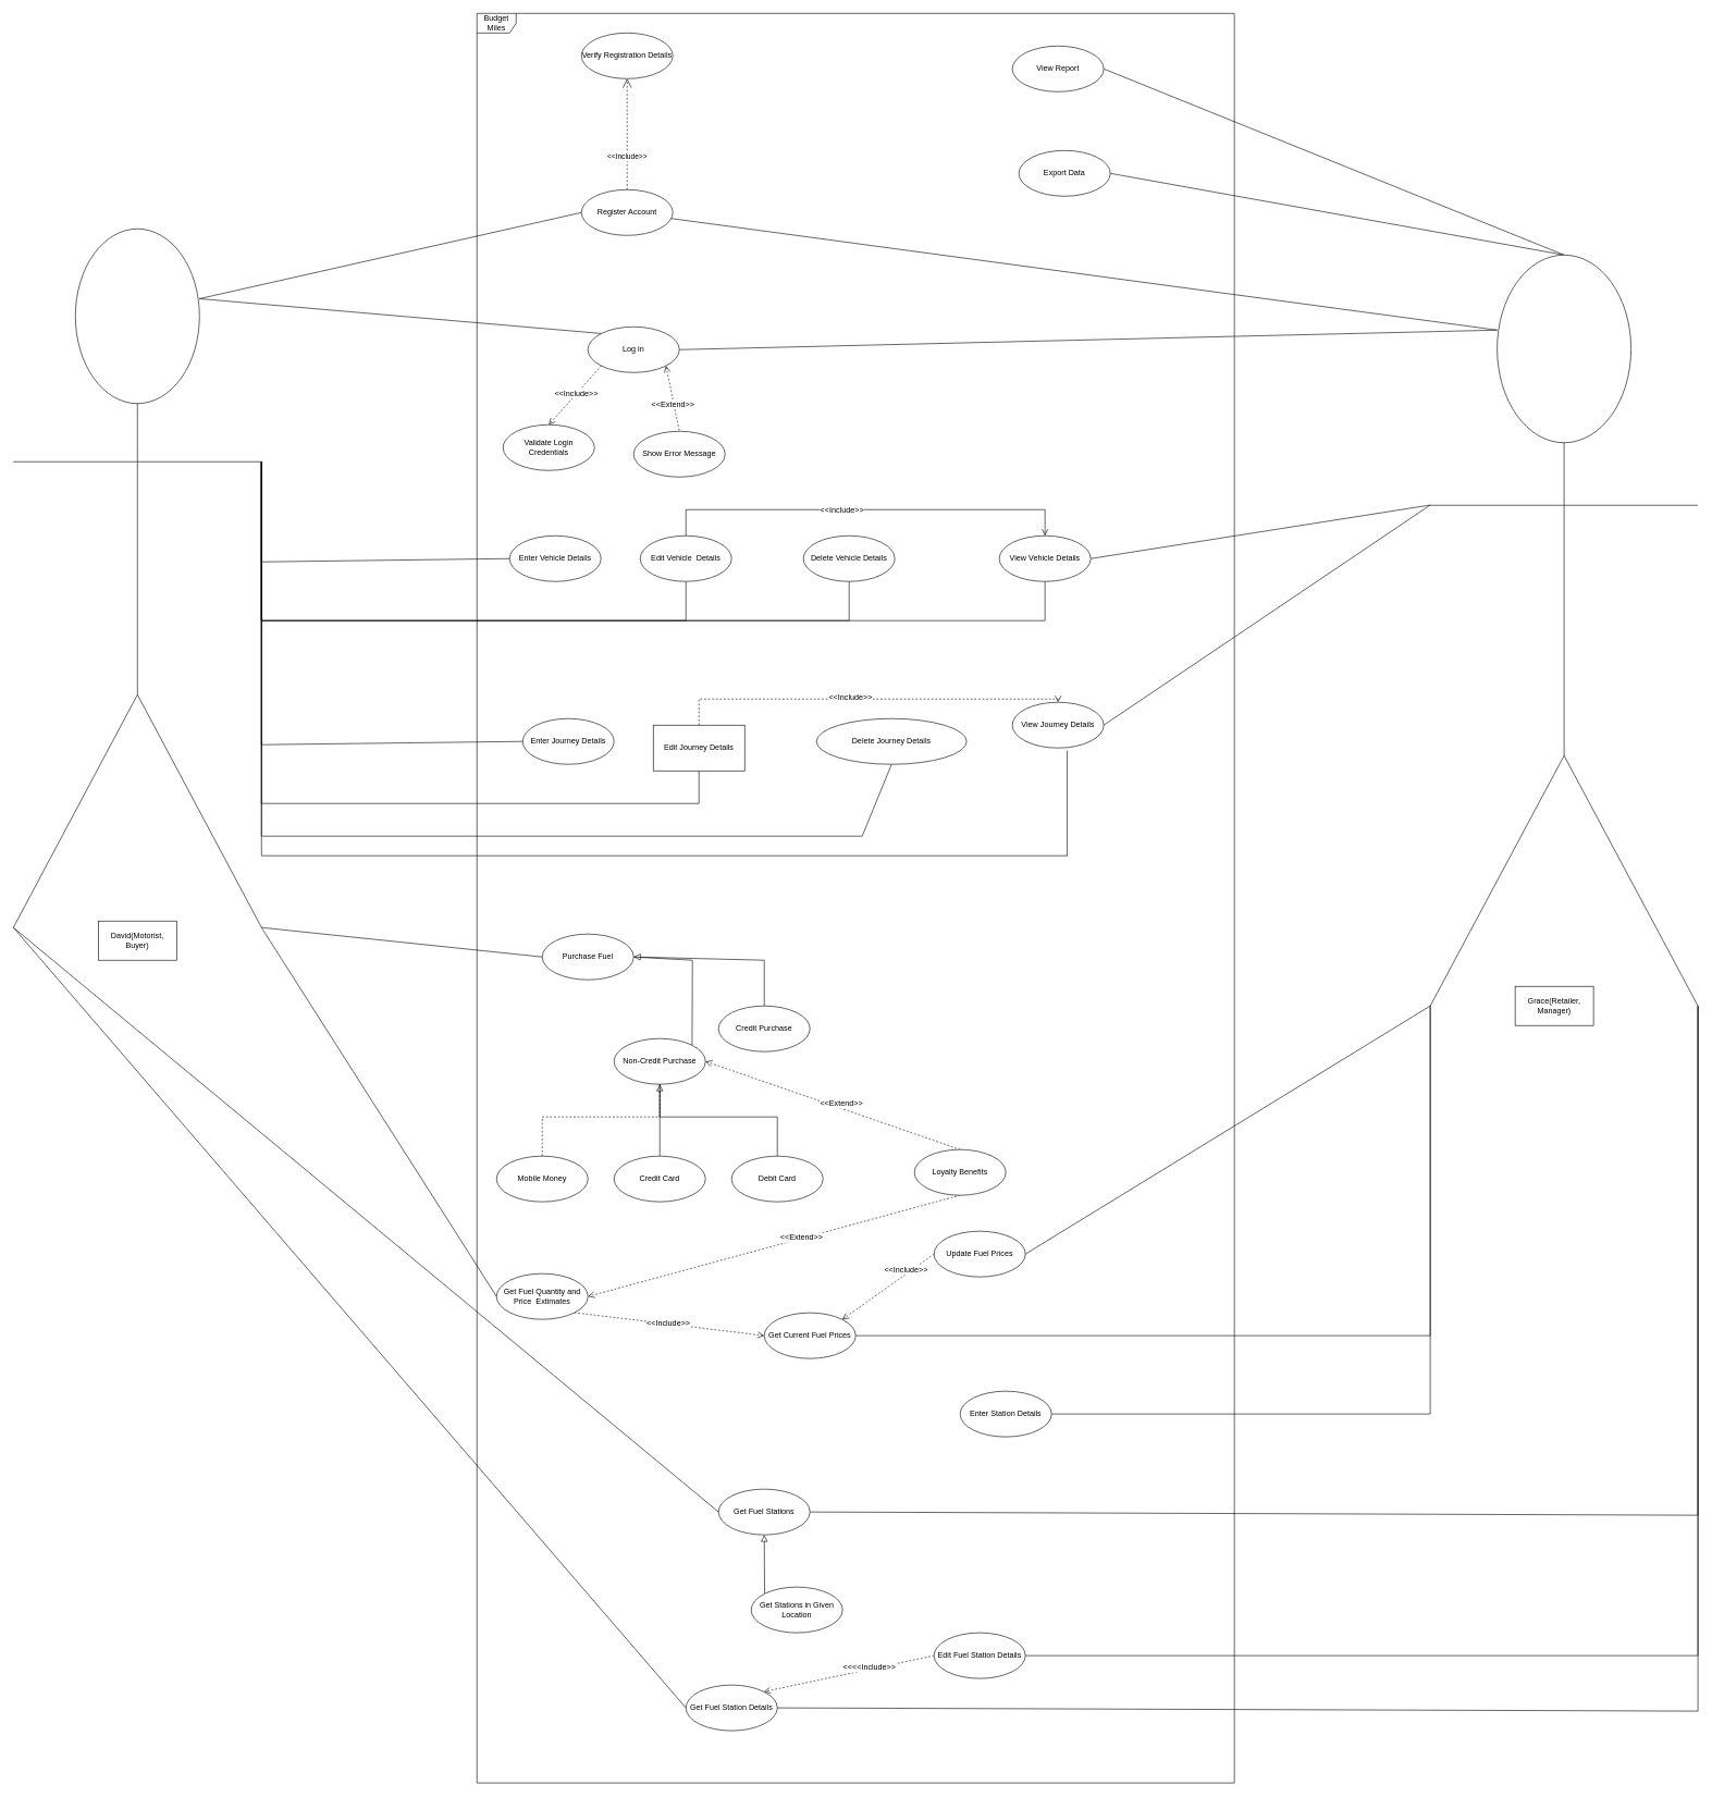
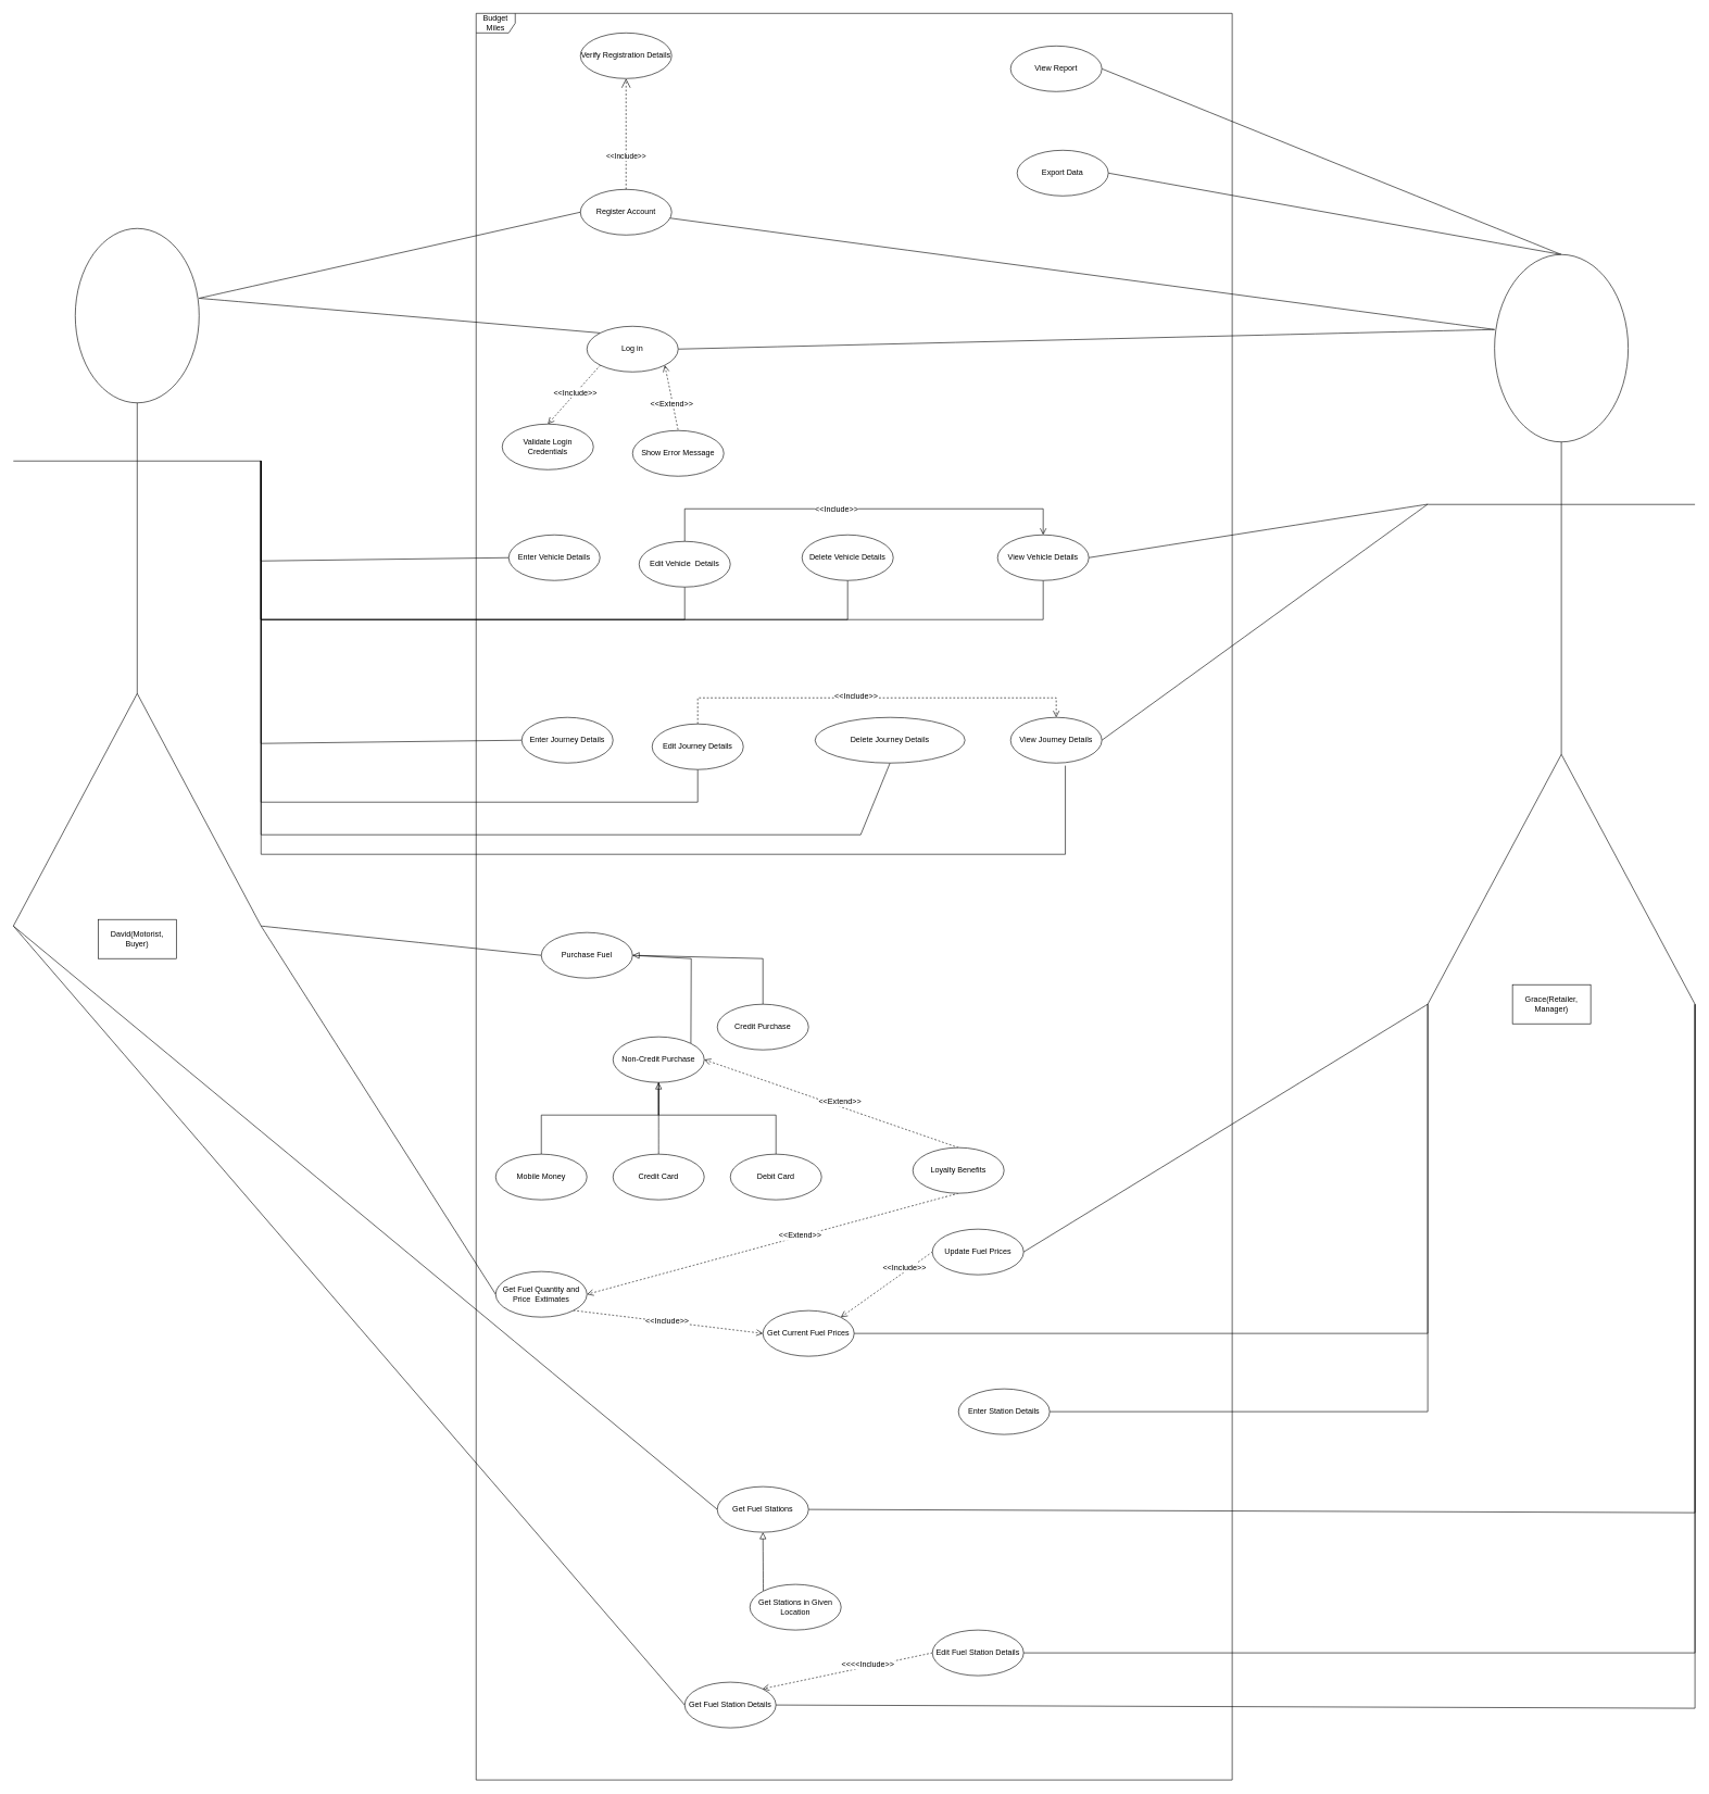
- <mxCell id="44" value="Edit Vehicle&amp;nbsp; Details" style="ellipse;whiteSpace=wrap;html=1;" vertex="1" parent="1"><mxGeometry x="980" y="820" width="140" height="70" as="geometry" /></mxCell>
+ <mxCell id="44" value="Edit Vehicle&amp;nbsp; Details" style="ellipse;whiteSpace=wrap;html=1;" vertex="1" parent="1"><mxGeometry x="980" y="830" width="140" height="70" as="geometry" /></mxCell>
- <mxCell id="52" value="View Journey Details" style="ellipse;whiteSpace=wrap;html=1;" vertex="1" parent="1"><mxGeometry x="1550" y="1075" width="140" height="70" as="geometry" /></mxCell>
+ <mxCell id="52" value="View Journey Details" style="ellipse;whiteSpace=wrap;html=1;" vertex="1" parent="1"><mxGeometry x="1550" y="1100" width="140" height="70" as="geometry" /></mxCell>
- <mxCell id="50" value="Edit Journey Details" style="whiteSpace=wrap;html=1;rounded=0;" vertex="1" parent="1"><mxGeometry x="1000" y="1110" width="140" height="70" as="geometry" /></mxCell>
+ <mxCell id="50" value="Edit Journey Details" style="ellipse;whiteSpace=wrap;html=1;" vertex="1" parent="1"><mxGeometry x="1000" y="1110" width="140" height="70" as="geometry" /></mxCell>
- <mxCell id="59" style="edgeStyle=none;curved=0;rounded=0;orthogonalLoop=1;jettySize=auto;html=1;exitX=0.5;exitY=0;exitDx=0;exitDy=0;entryX=0.5;entryY=1;entryDx=0;entryDy=0;fontSize=12;startSize=8;endSize=8;endArrow=none;startFill=0;dashed=1;" edge="1" parent="1" source="60" target="56"><mxGeometry relative="1" as="geometry"><Array as="points"><mxPoint x="830" y="1710" /><mxPoint x="1010" y="1710" /></Array></mxGeometry></mxCell>
+ <mxCell id="59" style="edgeStyle=none;curved=0;rounded=0;orthogonalLoop=1;jettySize=auto;html=1;exitX=0.5;exitY=0;exitDx=0;exitDy=0;entryX=0.5;entryY=1;entryDx=0;entryDy=0;fontSize=12;startSize=8;endSize=8;endArrow=none;startFill=0;" edge="1" parent="1" source="60" target="56"><mxGeometry relative="1" as="geometry"><Array as="points"><mxPoint x="830" y="1710" /><mxPoint x="1010" y="1710" /></Array></mxGeometry></mxCell>
